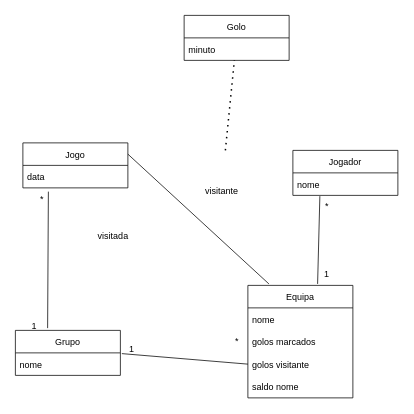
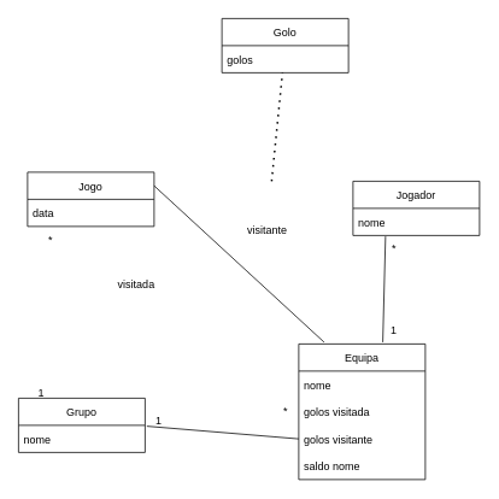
- <mxCell id="27" value="minuto" style="text;strokeColor=none;fillColor=none;align=left;verticalAlign=middle;spacingLeft=4;spacingRight=4;overflow=hidden;points=[[0,0.5],[1,0.5]];portConstraint=eastwest;rotatable=0;" vertex="1" parent="26"><mxGeometry y="30" width="140" height="30" as="geometry" /></mxCell>
+ <mxCell id="27" value="golos" style="text;strokeColor=none;fillColor=none;align=left;verticalAlign=middle;spacingLeft=4;spacingRight=4;overflow=hidden;points=[[0,0.5],[1,0.5]];portConstraint=eastwest;rotatable=0;" vertex="1" parent="26"><mxGeometry y="30" width="140" height="30" as="geometry" /></mxCell>
- <mxCell id="19" value="" style="endArrow=none;html=1;rounded=0;entryX=0.243;entryY=1.167;entryDx=0;entryDy=0;entryPerimeter=0;exitX=0.307;exitY=-0.05;exitDx=0;exitDy=0;exitPerimeter=0;" edge="1" parent="1" source="12" target="18"><mxGeometry width="50" height="50" relative="1" as="geometry"><mxPoint x="340" y="390" as="sourcePoint" /><mxPoint x="390" y="340" as="targetPoint" /></mxGeometry></mxCell>
- <mxCell id="4" value="golos marcados" style="text;strokeColor=none;fillColor=none;align=left;verticalAlign=middle;spacingLeft=4;spacingRight=4;overflow=hidden;points=[[0,0.5],[1,0.5]];portConstraint=eastwest;rotatable=0;" vertex="1" parent="2"><mxGeometry y="60" width="140" height="30" as="geometry" /></mxCell>
+ <mxCell id="4" value="golos visitada" style="text;strokeColor=none;fillColor=none;align=left;verticalAlign=middle;spacingLeft=4;spacingRight=4;overflow=hidden;points=[[0,0.5],[1,0.5]];portConstraint=eastwest;rotatable=0;" vertex="1" parent="2"><mxGeometry y="60" width="140" height="30" as="geometry" /></mxCell>
